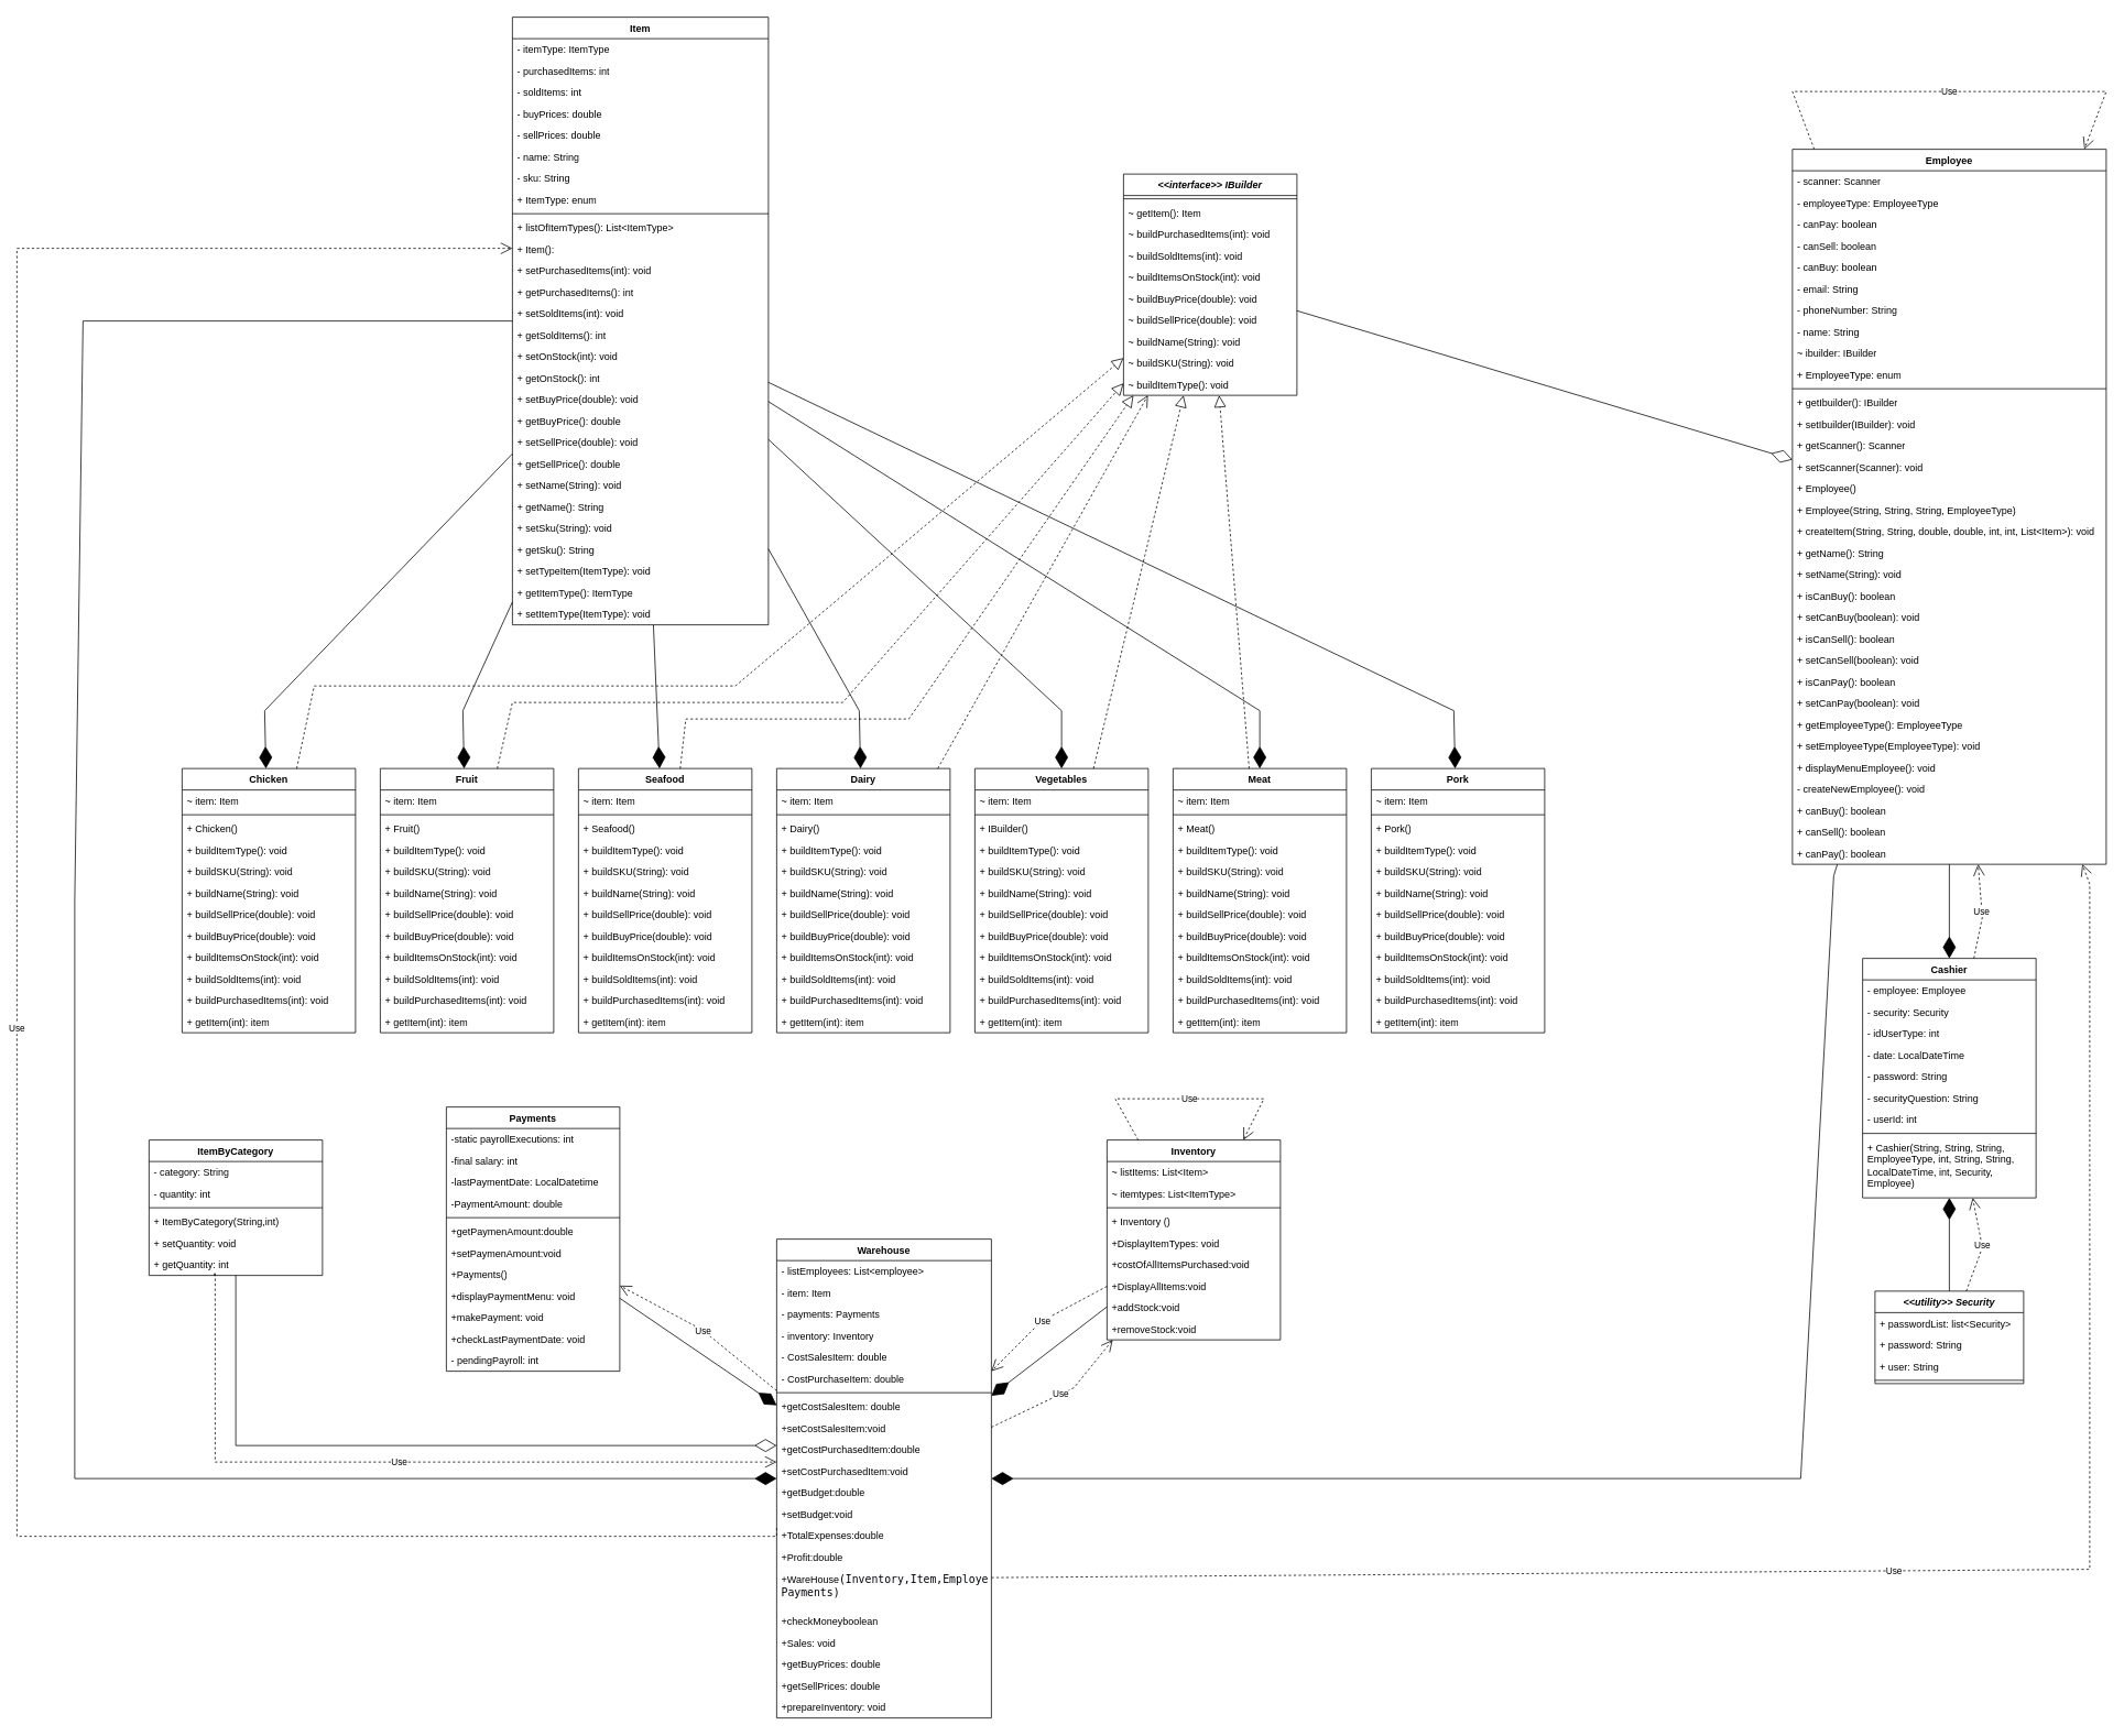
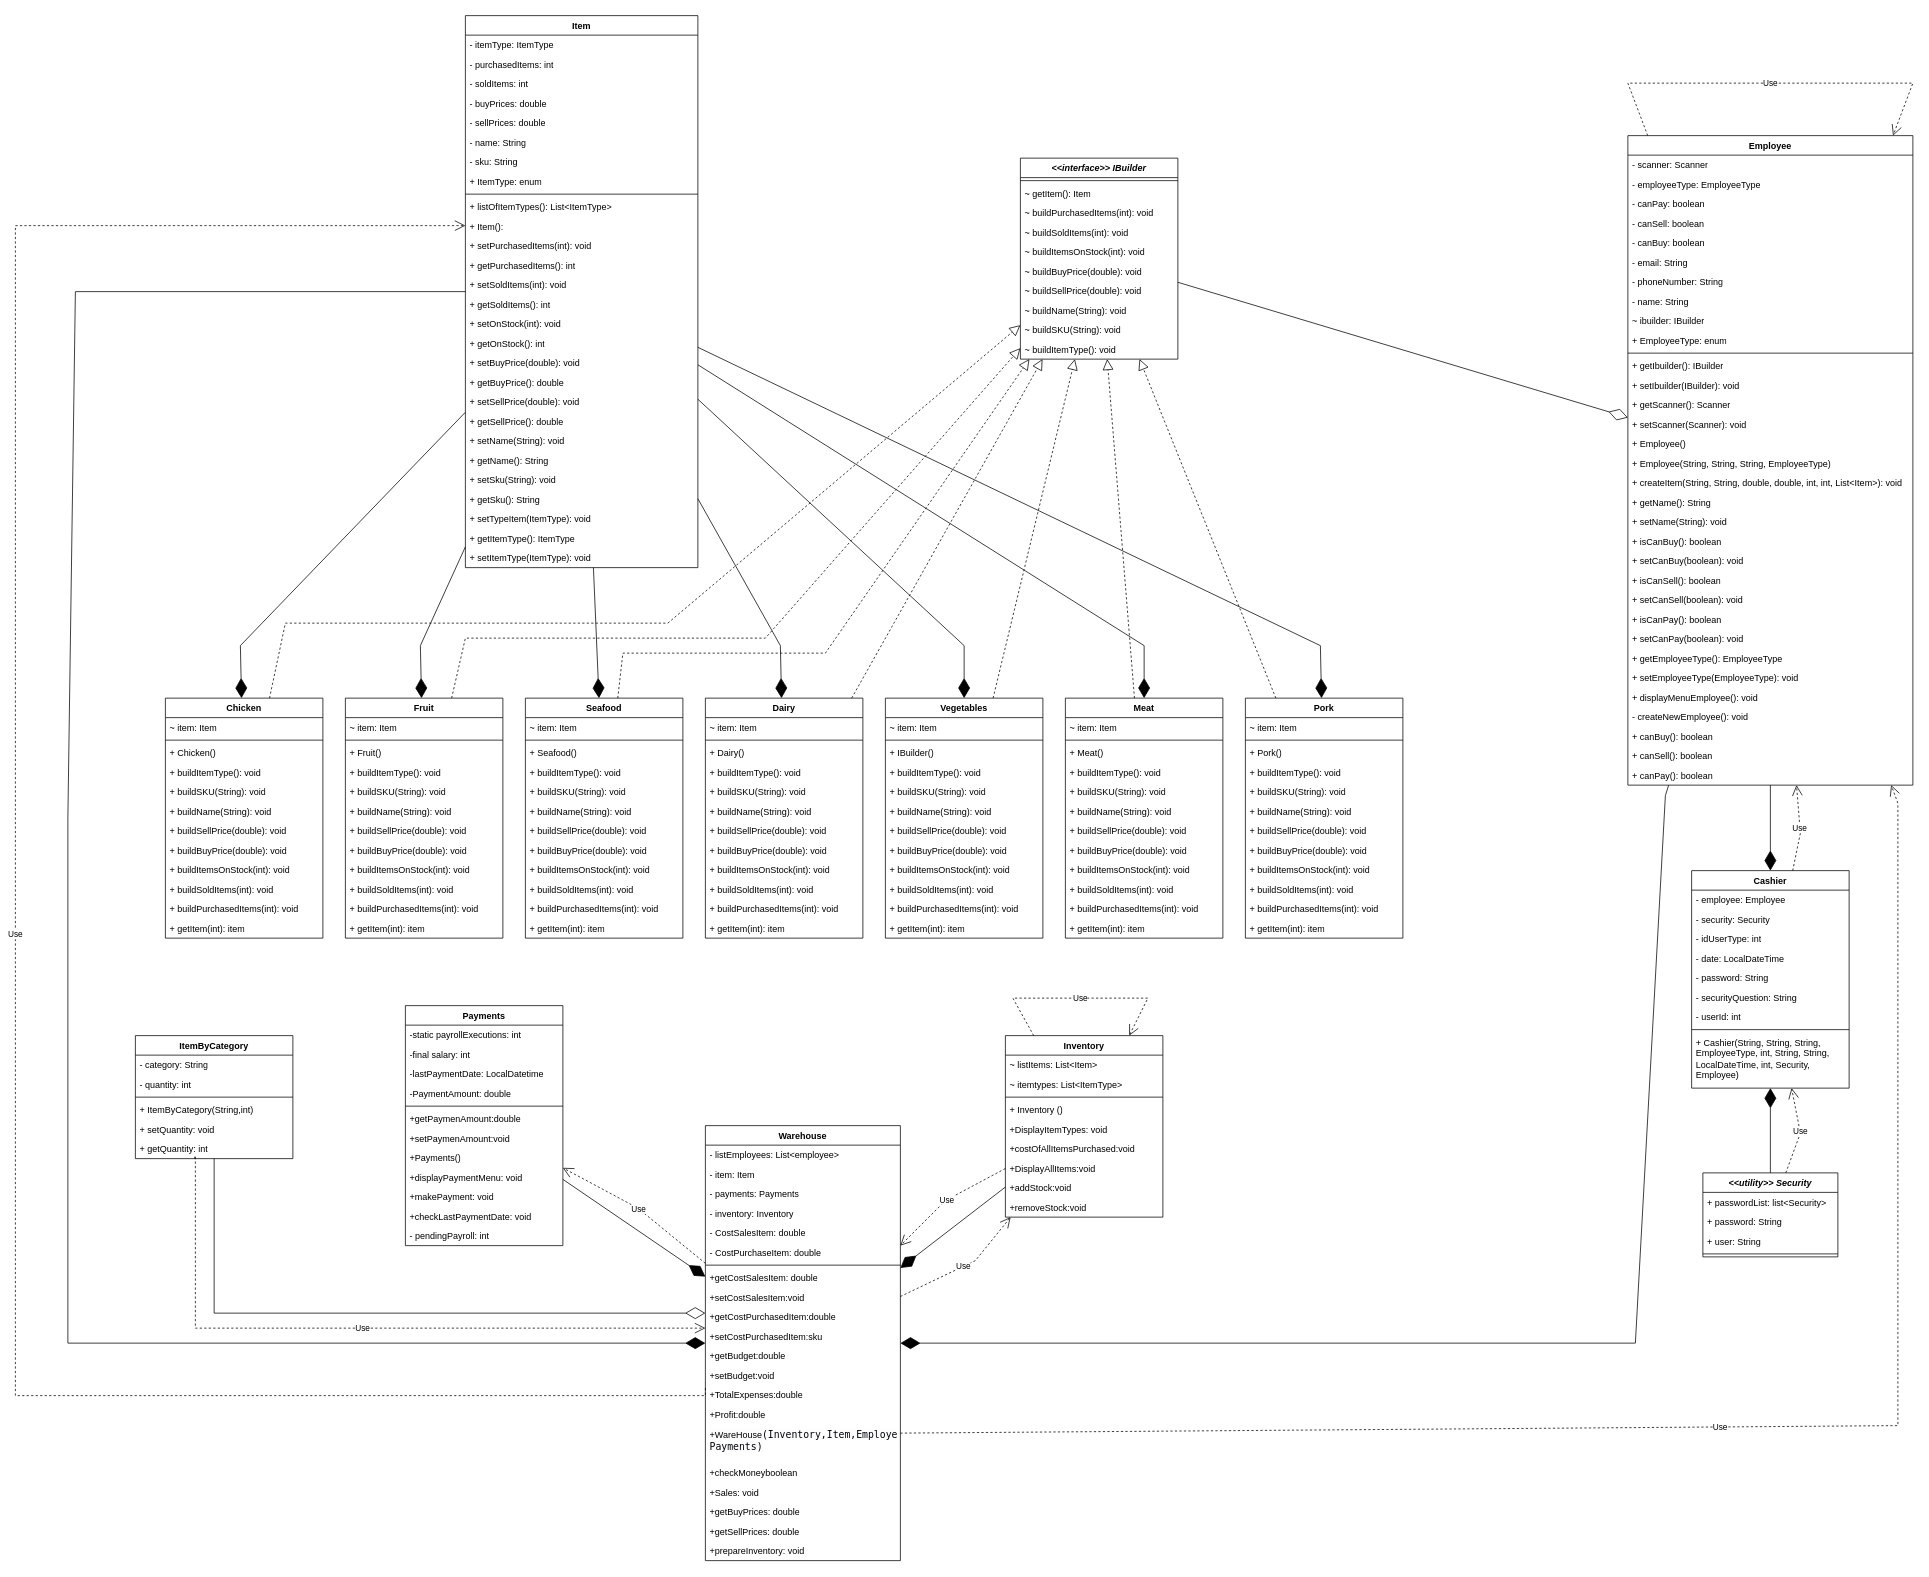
- <mxCell id="193" value="" style="endArrow=open;dashed=1;endFill=0;endSize=12;html=1;rounded=0;" parent="1" source="2" target="122" edge="1"><mxGeometry width="160" relative="1" as="geometry"><mxPoint x="965" y="830" as="sourcePoint" /><mxPoint x="1125" y="830" as="targetPoint" /></mxGeometry></mxCell>
+ <mxCell id="193" value="" style="endArrow=block;dashed=1;endFill=0;endSize=12;html=1;rounded=0;" parent="1" source="2" target="122" edge="1"><mxGeometry width="160" relative="1" as="geometry"><mxPoint x="965" y="830" as="sourcePoint" /><mxPoint x="1125" y="830" as="targetPoint" /></mxGeometry></mxCell>
+ <mxCell id="191" value="" style="endArrow=block;dashed=1;endFill=0;endSize=12;html=1;rounded=0;" parent="1" source="54" target="122" edge="1"><mxGeometry width="160" relative="1" as="geometry"><mxPoint x="1560" y="600" as="sourcePoint" /><mxPoint x="1720" y="600" as="targetPoint" /></mxGeometry></mxCell>
- <mxCell id="172" value="+setCostPurchasedItem:void" style="text;strokeColor=none;fillColor=none;align=left;verticalAlign=top;spacingLeft=4;spacingRight=4;overflow=hidden;rotatable=0;points=[[0,0.5],[1,0.5]];portConstraint=eastwest;whiteSpace=wrap;html=1;" parent="161" vertex="1"><mxGeometry y="268" width="260" height="26" as="geometry" /></mxCell>
+ <mxCell id="172" value="+setCostPurchasedItem:sku" style="text;strokeColor=none;fillColor=none;align=left;verticalAlign=top;spacingLeft=4;spacingRight=4;overflow=hidden;rotatable=0;points=[[0,0.5],[1,0.5]];portConstraint=eastwest;whiteSpace=wrap;html=1;" parent="161" vertex="1"><mxGeometry y="268" width="260" height="26" as="geometry" /></mxCell>
